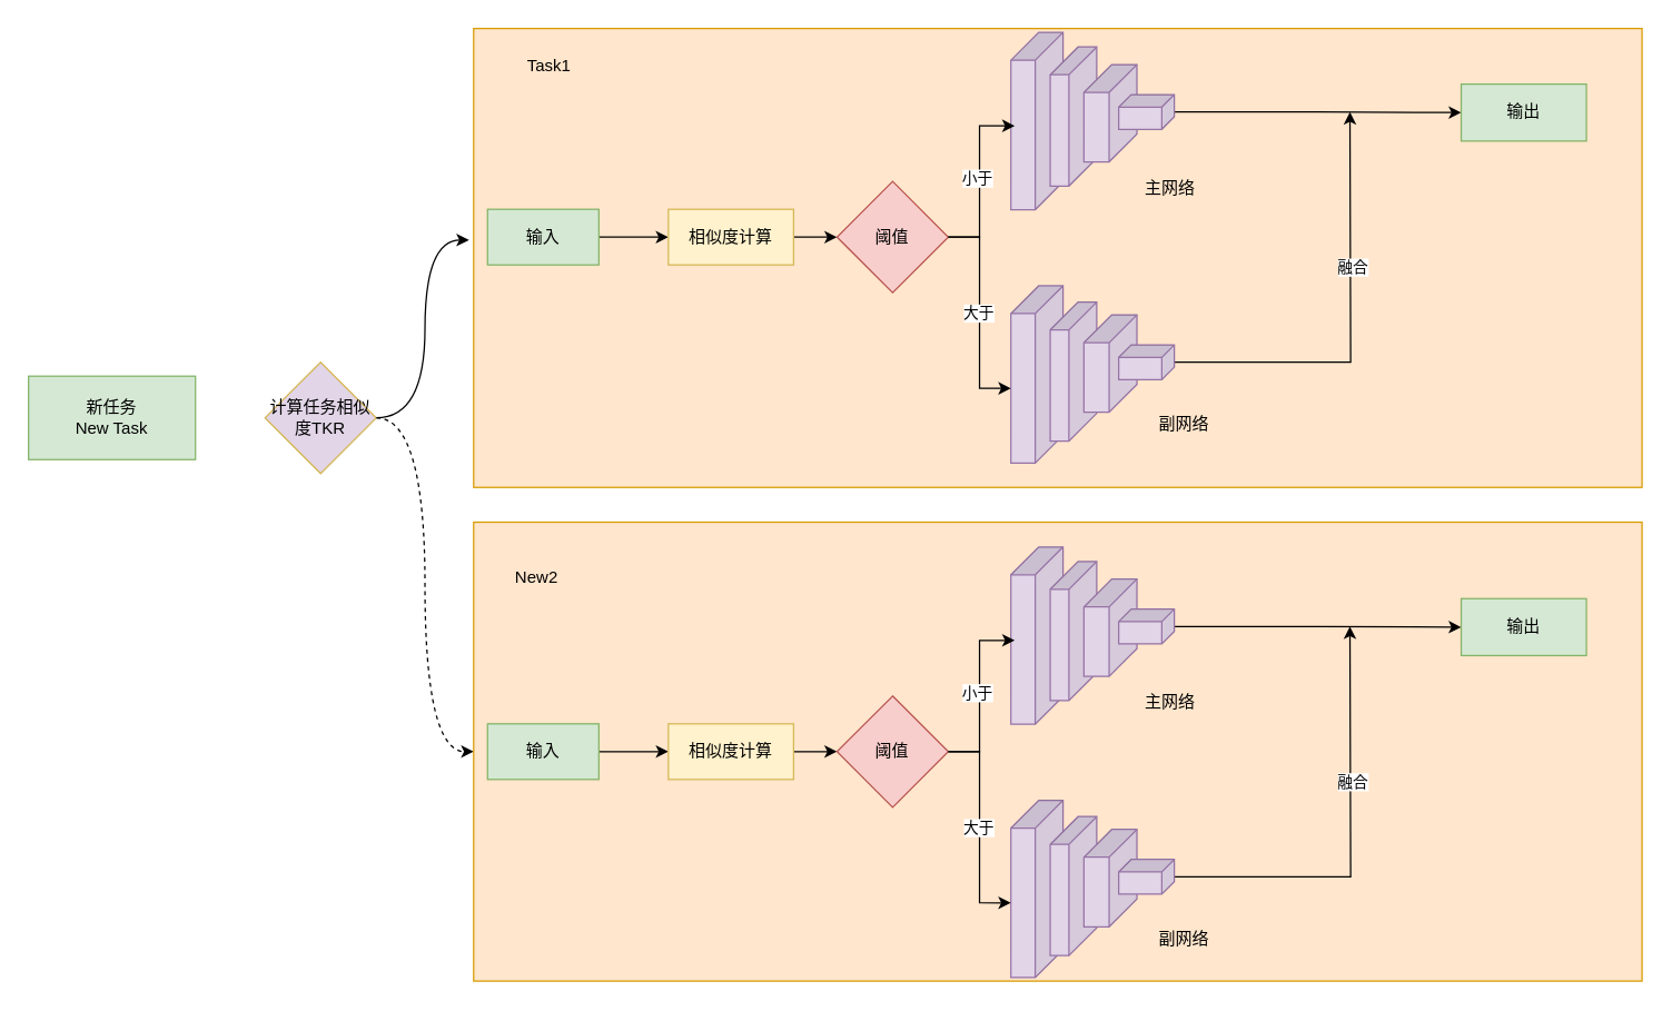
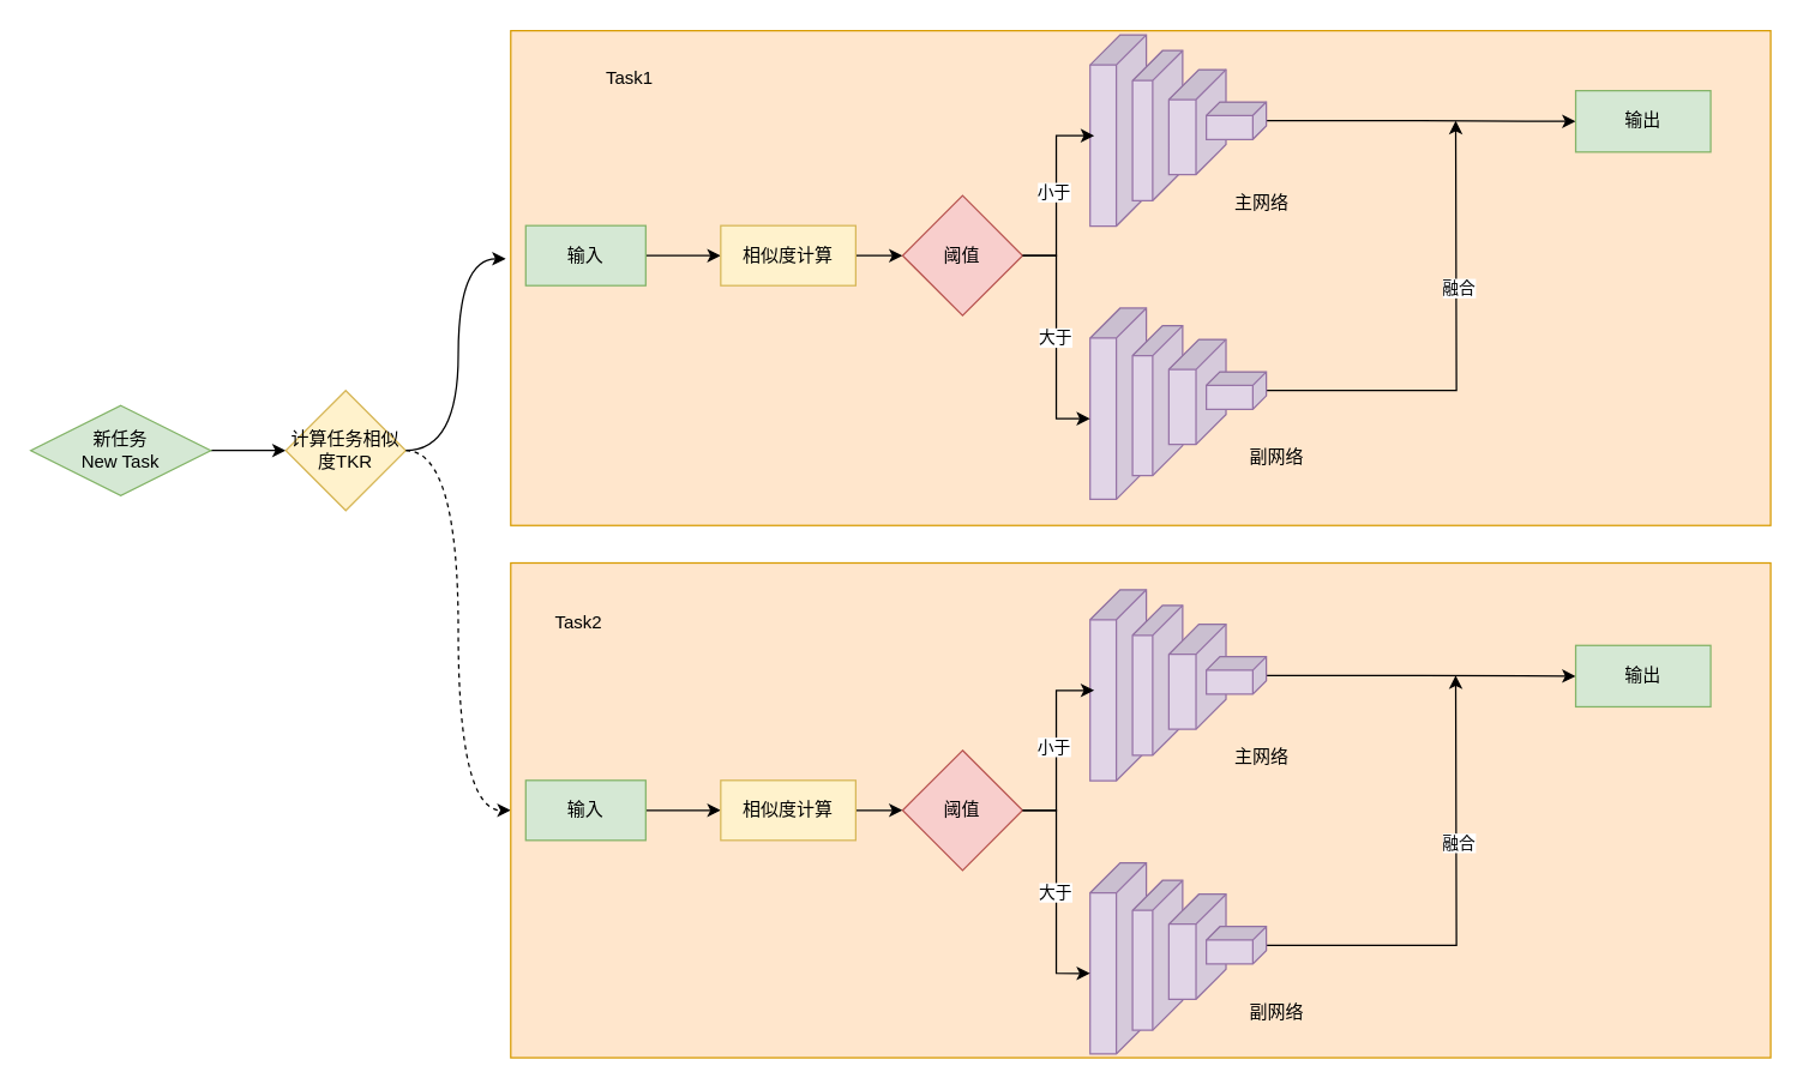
- <mxCell id="55" value="Task1" style="text;html=1;align=center;verticalAlign=middle;resizable=0;points=[];autosize=1;strokeColor=none;fillColor=none;" vertex="1" parent="1"><mxGeometry x="369" y="31.86" width="50" height="30" as="geometry" /></mxCell>
+ <mxCell id="55" value="Task1" style="text;html=1;align=center;verticalAlign=middle;resizable=0;points=[];autosize=1;strokeColor=none;fillColor=none;" vertex="1" parent="1"><mxGeometry x="394" y="36.86" width="50" height="30" as="geometry" /></mxCell>
- <mxCell id="4" value="新任务&lt;br&gt;New Task" style="rounded=0;whiteSpace=wrap;html=1;fillColor=#d5e8d4;strokeColor=#82b366;" vertex="1" parent="1"><mxGeometry x="20" y="270" width="120" height="60" as="geometry" /></mxCell>
+ <mxCell id="4" value="新任务&lt;br&gt;New Task" style="rhombus;whiteSpace=wrap;html=1;fillColor=#d5e8d4;strokeColor=#82b366;" vertex="1" parent="1"><mxGeometry x="20" y="270" width="120" height="60" as="geometry" /></mxCell>
+ <mxCell id="3" value="" style="edgeStyle=orthogonalEdgeStyle;rounded=0;orthogonalLoop=1;jettySize=auto;html=1;" edge="1" parent="1" source="4" target="6"><mxGeometry relative="1" as="geometry" /></mxCell>
- <mxCell id="6" value="计算任务相似度TKR" style="rhombus;whiteSpace=wrap;html=1;rounded=0;fillColor=#e1d5e7;strokeColor=#d6b656;" vertex="1" parent="1"><mxGeometry x="190" y="260" width="80" height="80" as="geometry" /></mxCell>
+ <mxCell id="6" value="计算任务相似度TKR" style="rhombus;whiteSpace=wrap;html=1;rounded=0;fillColor=#fff2cc;strokeColor=#d6b656;" vertex="1" parent="1"><mxGeometry x="190" y="260" width="80" height="80" as="geometry" /></mxCell>
- <mxCell id="56" value="New2" style="text;html=1;align=center;verticalAlign=middle;resizable=0;points=[];autosize=1;strokeColor=none;fillColor=none;" vertex="1" parent="1"><mxGeometry x="360" y="400" width="50" height="30" as="geometry" /></mxCell>
+ <mxCell id="56" value="Task2" style="text;html=1;align=center;verticalAlign=middle;resizable=0;points=[];autosize=1;strokeColor=none;fillColor=none;" vertex="1" parent="1"><mxGeometry x="360" y="400" width="50" height="30" as="geometry" /></mxCell>
